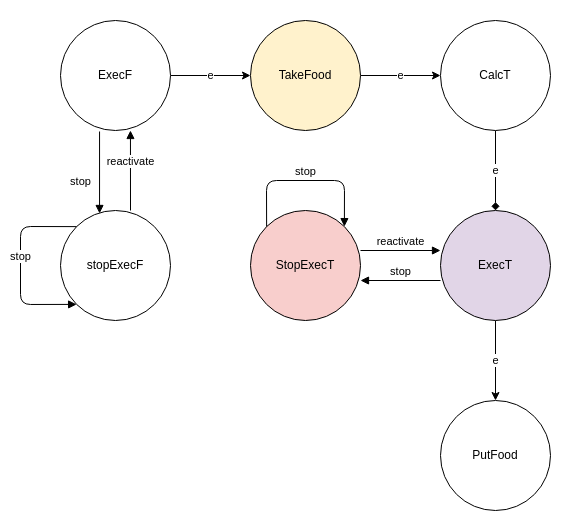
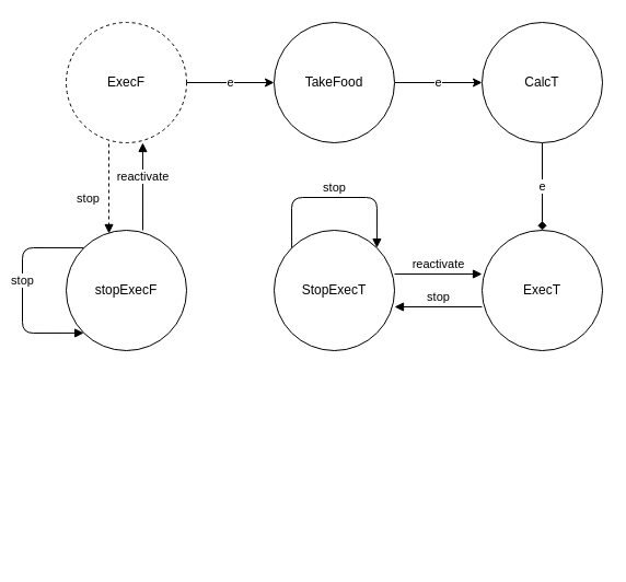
- <mxCell id="3" value="ExecF" style="ellipse;whiteSpace=wrap;html=1;" vertex="1" parent="1"><mxGeometry x="60" y="20" width="110" height="110" as="geometry" /></mxCell>
+ <mxCell id="3" value="ExecF" style="ellipse;whiteSpace=wrap;html=1;dashed=1;" vertex="1" parent="1"><mxGeometry x="60" y="20" width="110" height="110" as="geometry" /></mxCell>
- <mxCell id="5" value="TakeFood" style="ellipse;whiteSpace=wrap;html=1;fillColor=#fff2cc;" vertex="1" parent="1"><mxGeometry x="250" y="20" width="110" height="110" as="geometry" /></mxCell>
+ <mxCell id="5" value="TakeFood" style="ellipse;whiteSpace=wrap;html=1;" vertex="1" parent="1"><mxGeometry x="250" y="20" width="110" height="110" as="geometry" /></mxCell>
- <mxCell id="15" value="stop" style="html=1;verticalAlign=bottom;endArrow=block;exitX=0.355;exitY=1.009;exitDx=0;exitDy=0;exitPerimeter=0;entryX=0.355;entryY=0.027;entryDx=0;entryDy=0;entryPerimeter=0;" edge="1" parent="1" source="3" target="12"><mxGeometry x="0.44" y="-19" width="80" relative="1" as="geometry"><mxPoint x="0" y="210" as="sourcePoint" /><mxPoint x="80" y="210" as="targetPoint" /><mxPoint as="offset" /></mxGeometry></mxCell>
+ <mxCell id="15" value="stop" style="html=1;verticalAlign=bottom;endArrow=block;exitX=0.355;exitY=1.009;exitDx=0;exitDy=0;exitPerimeter=0;entryX=0.355;entryY=0.027;entryDx=0;entryDy=0;entryPerimeter=0;dashed=1;" edge="1" parent="1" source="3" target="12"><mxGeometry x="0.44" y="-19" width="80" relative="1" as="geometry"><mxPoint x="0" y="210" as="sourcePoint" /><mxPoint x="80" y="210" as="targetPoint" /><mxPoint as="offset" /></mxGeometry></mxCell>
- <mxCell id="10" value="StopExecT" style="ellipse;whiteSpace=wrap;html=1;fillColor=#f8cecc;" vertex="1" parent="1"><mxGeometry x="250" y="210" width="110" height="110" as="geometry" /></mxCell>
+ <mxCell id="10" value="StopExecT" style="ellipse;whiteSpace=wrap;html=1;" vertex="1" parent="1"><mxGeometry x="250" y="210" width="110" height="110" as="geometry" /></mxCell>
- <mxCell id="9" value="ExecT" style="ellipse;whiteSpace=wrap;html=1;fillColor=#e1d5e7;" vertex="1" parent="1"><mxGeometry x="440" y="210" width="110" height="110" as="geometry" /></mxCell>
+ <mxCell id="9" value="ExecT" style="ellipse;whiteSpace=wrap;html=1;" vertex="1" parent="1"><mxGeometry x="440" y="210" width="110" height="110" as="geometry" /></mxCell>
- <mxCell id="8" value="e" style="edgeStyle=orthogonalEdgeStyle;rounded=0;orthogonalLoop=1;jettySize=auto;html=1;" edge="1" parent="1" source="9" target="11"><mxGeometry relative="1" as="geometry" /></mxCell>
- <mxCell id="11" value="PutFood" style="ellipse;whiteSpace=wrap;html=1;" vertex="1" parent="1"><mxGeometry x="440" y="400" width="110" height="110" as="geometry" /></mxCell>
